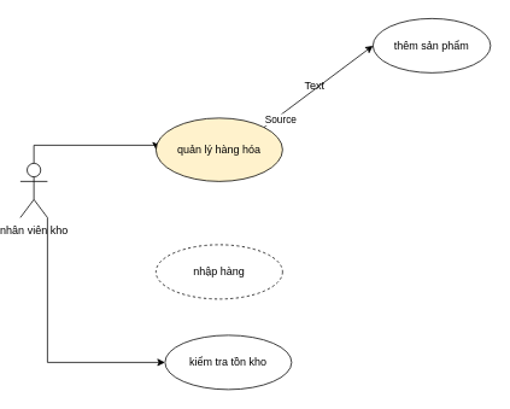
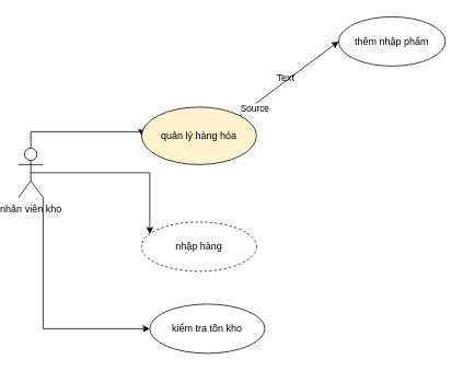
- <mxCell id="10" value="thêm sản phẩm" style="ellipse;whiteSpace=wrap;html=1;" parent="1" vertex="1"><mxGeometry x="410" y="20" width="130" height="60" as="geometry" /></mxCell>
+ <mxCell id="10" value="thêm nhập phẩm" style="ellipse;whiteSpace=wrap;html=1;" parent="1" vertex="1"><mxGeometry x="410" y="20" width="130" height="60" as="geometry" /></mxCell>
+ <mxCell id="4" style="edgeStyle=orthogonalEdgeStyle;rounded=0;orthogonalLoop=1;jettySize=auto;html=1;exitX=0.5;exitY=0.5;exitDx=0;exitDy=0;exitPerimeter=0;" parent="1" source="6" target="8" edge="1"><mxGeometry relative="1" as="geometry"><Array as="points"><mxPoint x="180" y="210" /></Array></mxGeometry></mxCell>
